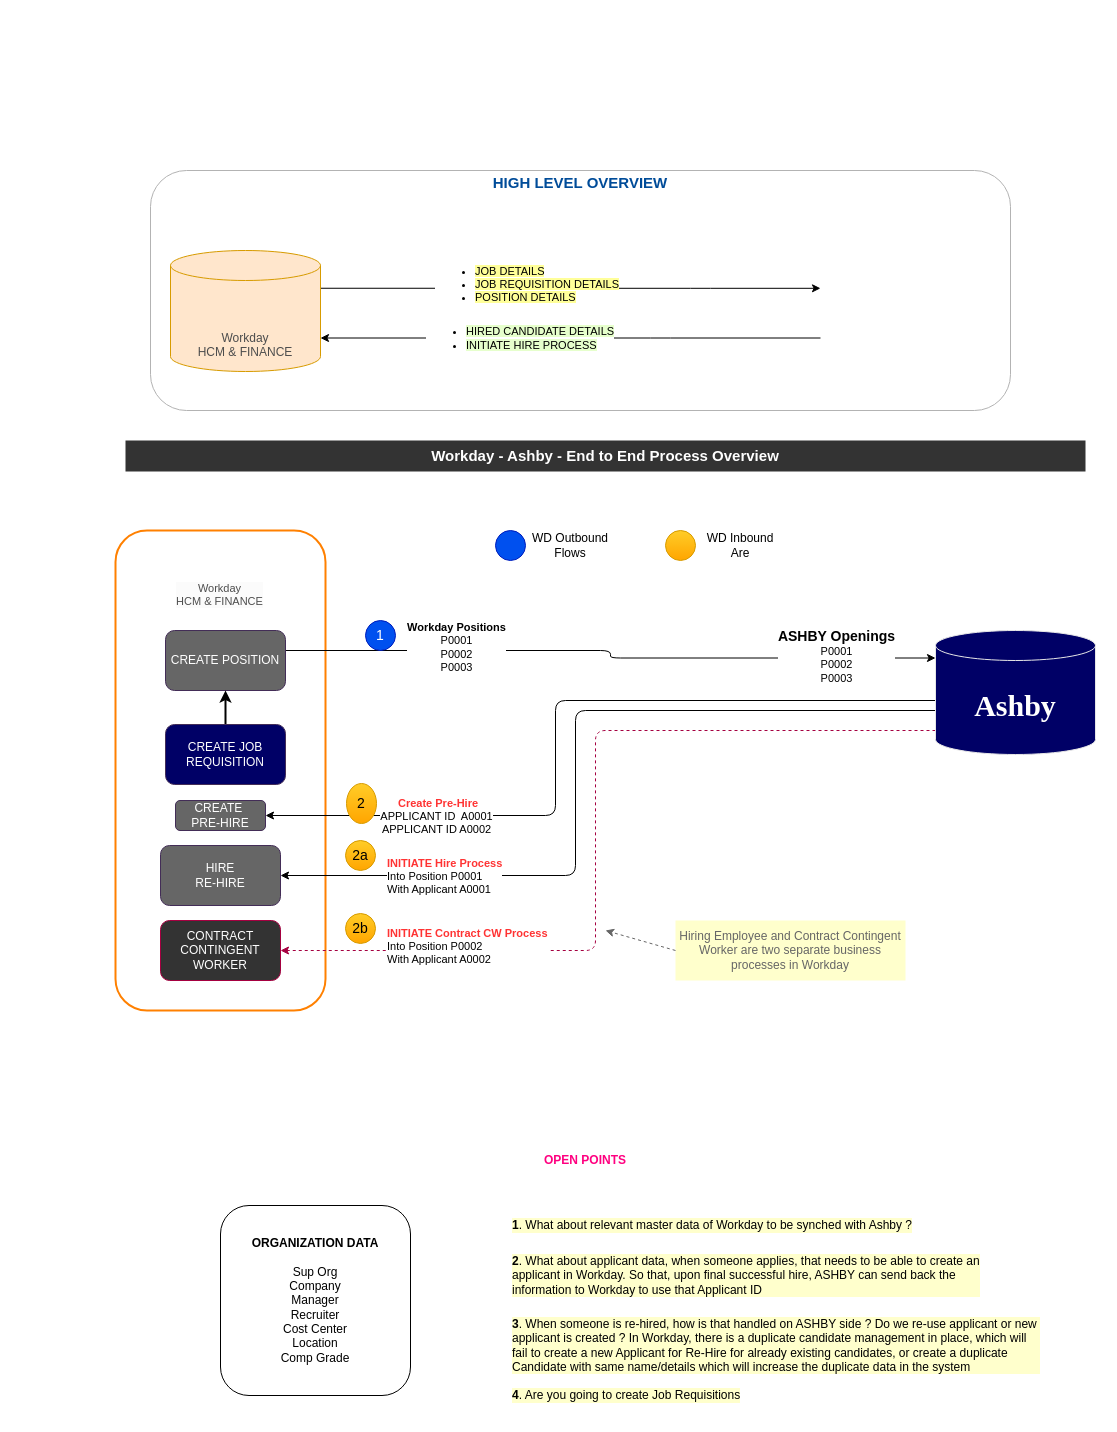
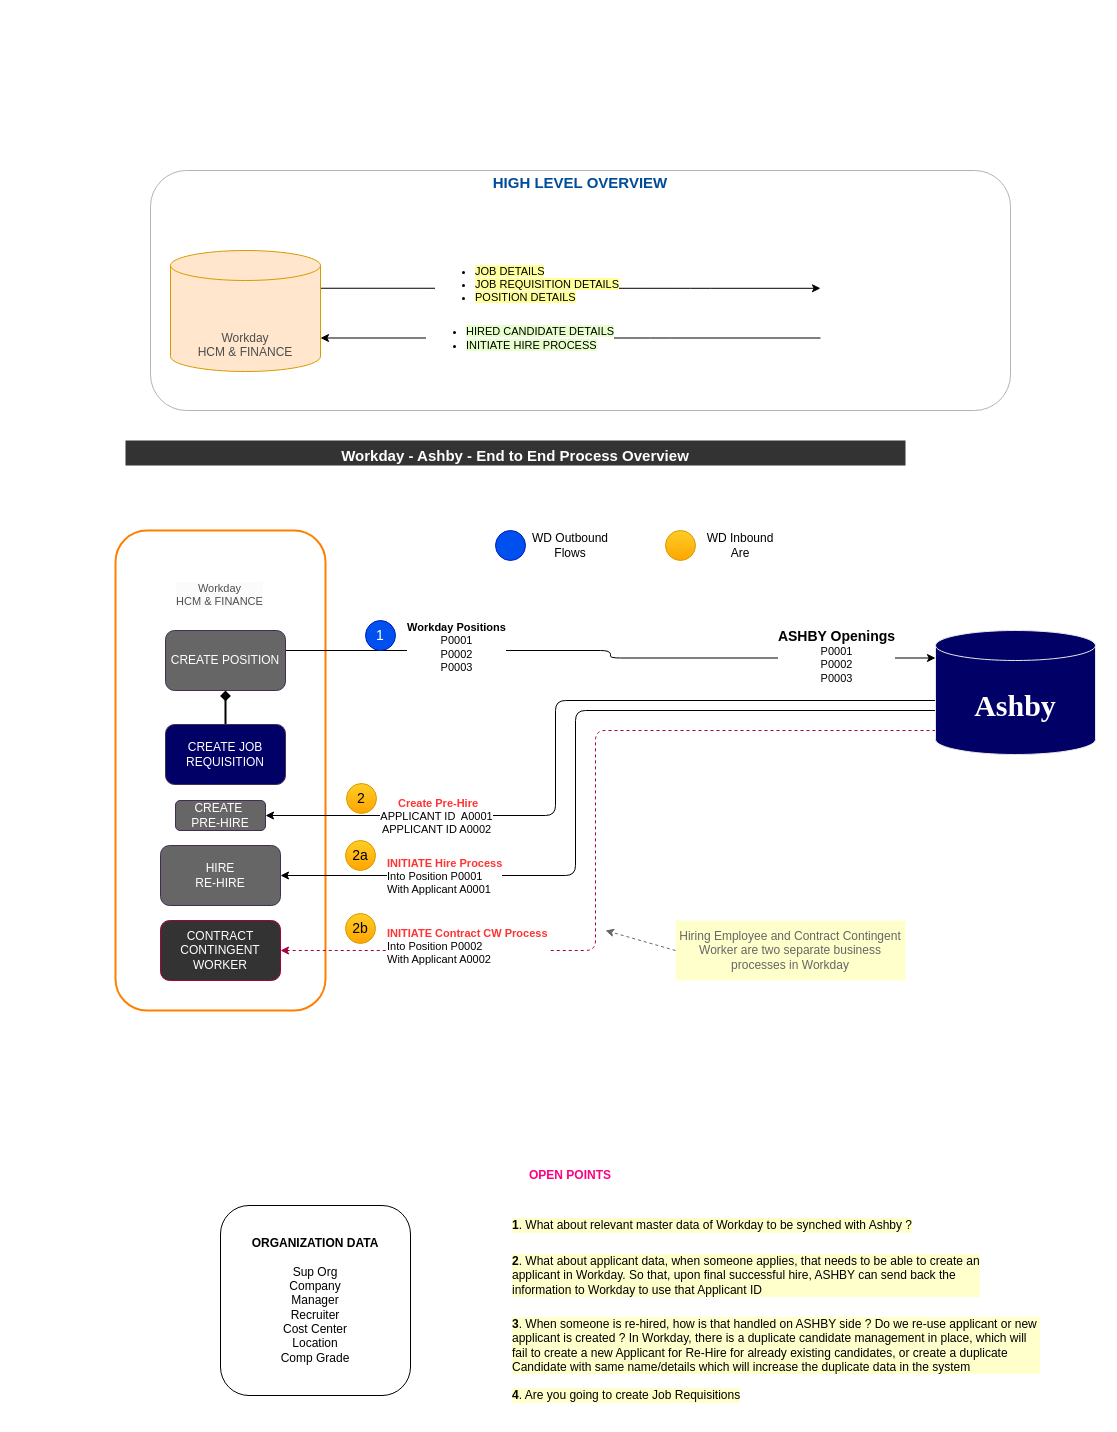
- <mxCell id="46" value="&lt;div style=&quot;forced-color-adjust: none; font-size: 15px;&quot;&gt;&lt;b style=&quot;&quot;&gt;&lt;font color=&quot;#ffffff&quot;&gt;Workday - Ashby - End to End Process Overview&lt;/font&gt;&lt;/b&gt;&lt;/div&gt;" style="text;whiteSpace=wrap;html=1;align=center;fillColor=#333333;" vertex="1" parent="1"><mxGeometry x="125" y="440" width="960" height="31" as="geometry" /></mxCell>
+ <mxCell id="46" value="&lt;div style=&quot;forced-color-adjust: none; font-size: 15px;&quot;&gt;&lt;b style=&quot;&quot;&gt;&lt;font color=&quot;#ffffff&quot;&gt;Workday - Ashby - End to End Process Overview&lt;/font&gt;&lt;/b&gt;&lt;/div&gt;" style="text;whiteSpace=wrap;html=1;align=center;fillColor=#333333;" vertex="1" parent="1"><mxGeometry x="125" y="440" width="780" height="25" as="geometry" /></mxCell>
- <mxCell id="22" style="edgeStyle=orthogonalEdgeStyle;rounded=0;orthogonalLoop=1;jettySize=auto;html=1;strokeWidth=2;" edge="1" parent="1" source="23" target="15"><mxGeometry relative="1" as="geometry" /></mxCell>
+ <mxCell id="22" style="edgeStyle=orthogonalEdgeStyle;rounded=0;orthogonalLoop=1;jettySize=auto;html=1;strokeWidth=2;endArrow=diamond;" edge="1" parent="1" source="23" target="15"><mxGeometry relative="1" as="geometry" /></mxCell>
- <mxCell id="34" value="&lt;span style=&quot;font-size: 14px;&quot;&gt;2&lt;/span&gt;" style="ellipse;whiteSpace=wrap;html=1;aspect=fixed;fillColor=#ffcd28;strokeColor=#d79b00;gradientColor=#ffa500;" parent="1" vertex="1"><mxGeometry x="346" y="783" width="30" height="40" as="geometry" /></mxCell>
+ <mxCell id="34" value="&lt;span style=&quot;font-size: 14px;&quot;&gt;2&lt;/span&gt;" style="ellipse;whiteSpace=wrap;html=1;aspect=fixed;fillColor=#ffcd28;strokeColor=#d79b00;gradientColor=#ffa500;" parent="1" vertex="1"><mxGeometry x="346" y="783" width="30" height="30" as="geometry" /></mxCell>
- <mxCell id="30" value="&lt;b&gt;&lt;font&gt;OPEN POINTS&lt;/font&gt;&lt;/b&gt;" style="text;html=1;align=center;verticalAlign=middle;whiteSpace=wrap;rounded=0;fontColor=#FF0080;" parent="1" vertex="1"><mxGeometry x="525" y="1145" width="120" height="30" as="geometry" /></mxCell>
+ <mxCell id="30" value="&lt;b&gt;&lt;font&gt;OPEN POINTS&lt;/font&gt;&lt;/b&gt;" style="text;html=1;align=center;verticalAlign=middle;whiteSpace=wrap;rounded=0;fontColor=#FF0080;" parent="1" vertex="1"><mxGeometry x="510" y="1160" width="120" height="30" as="geometry" /></mxCell>
